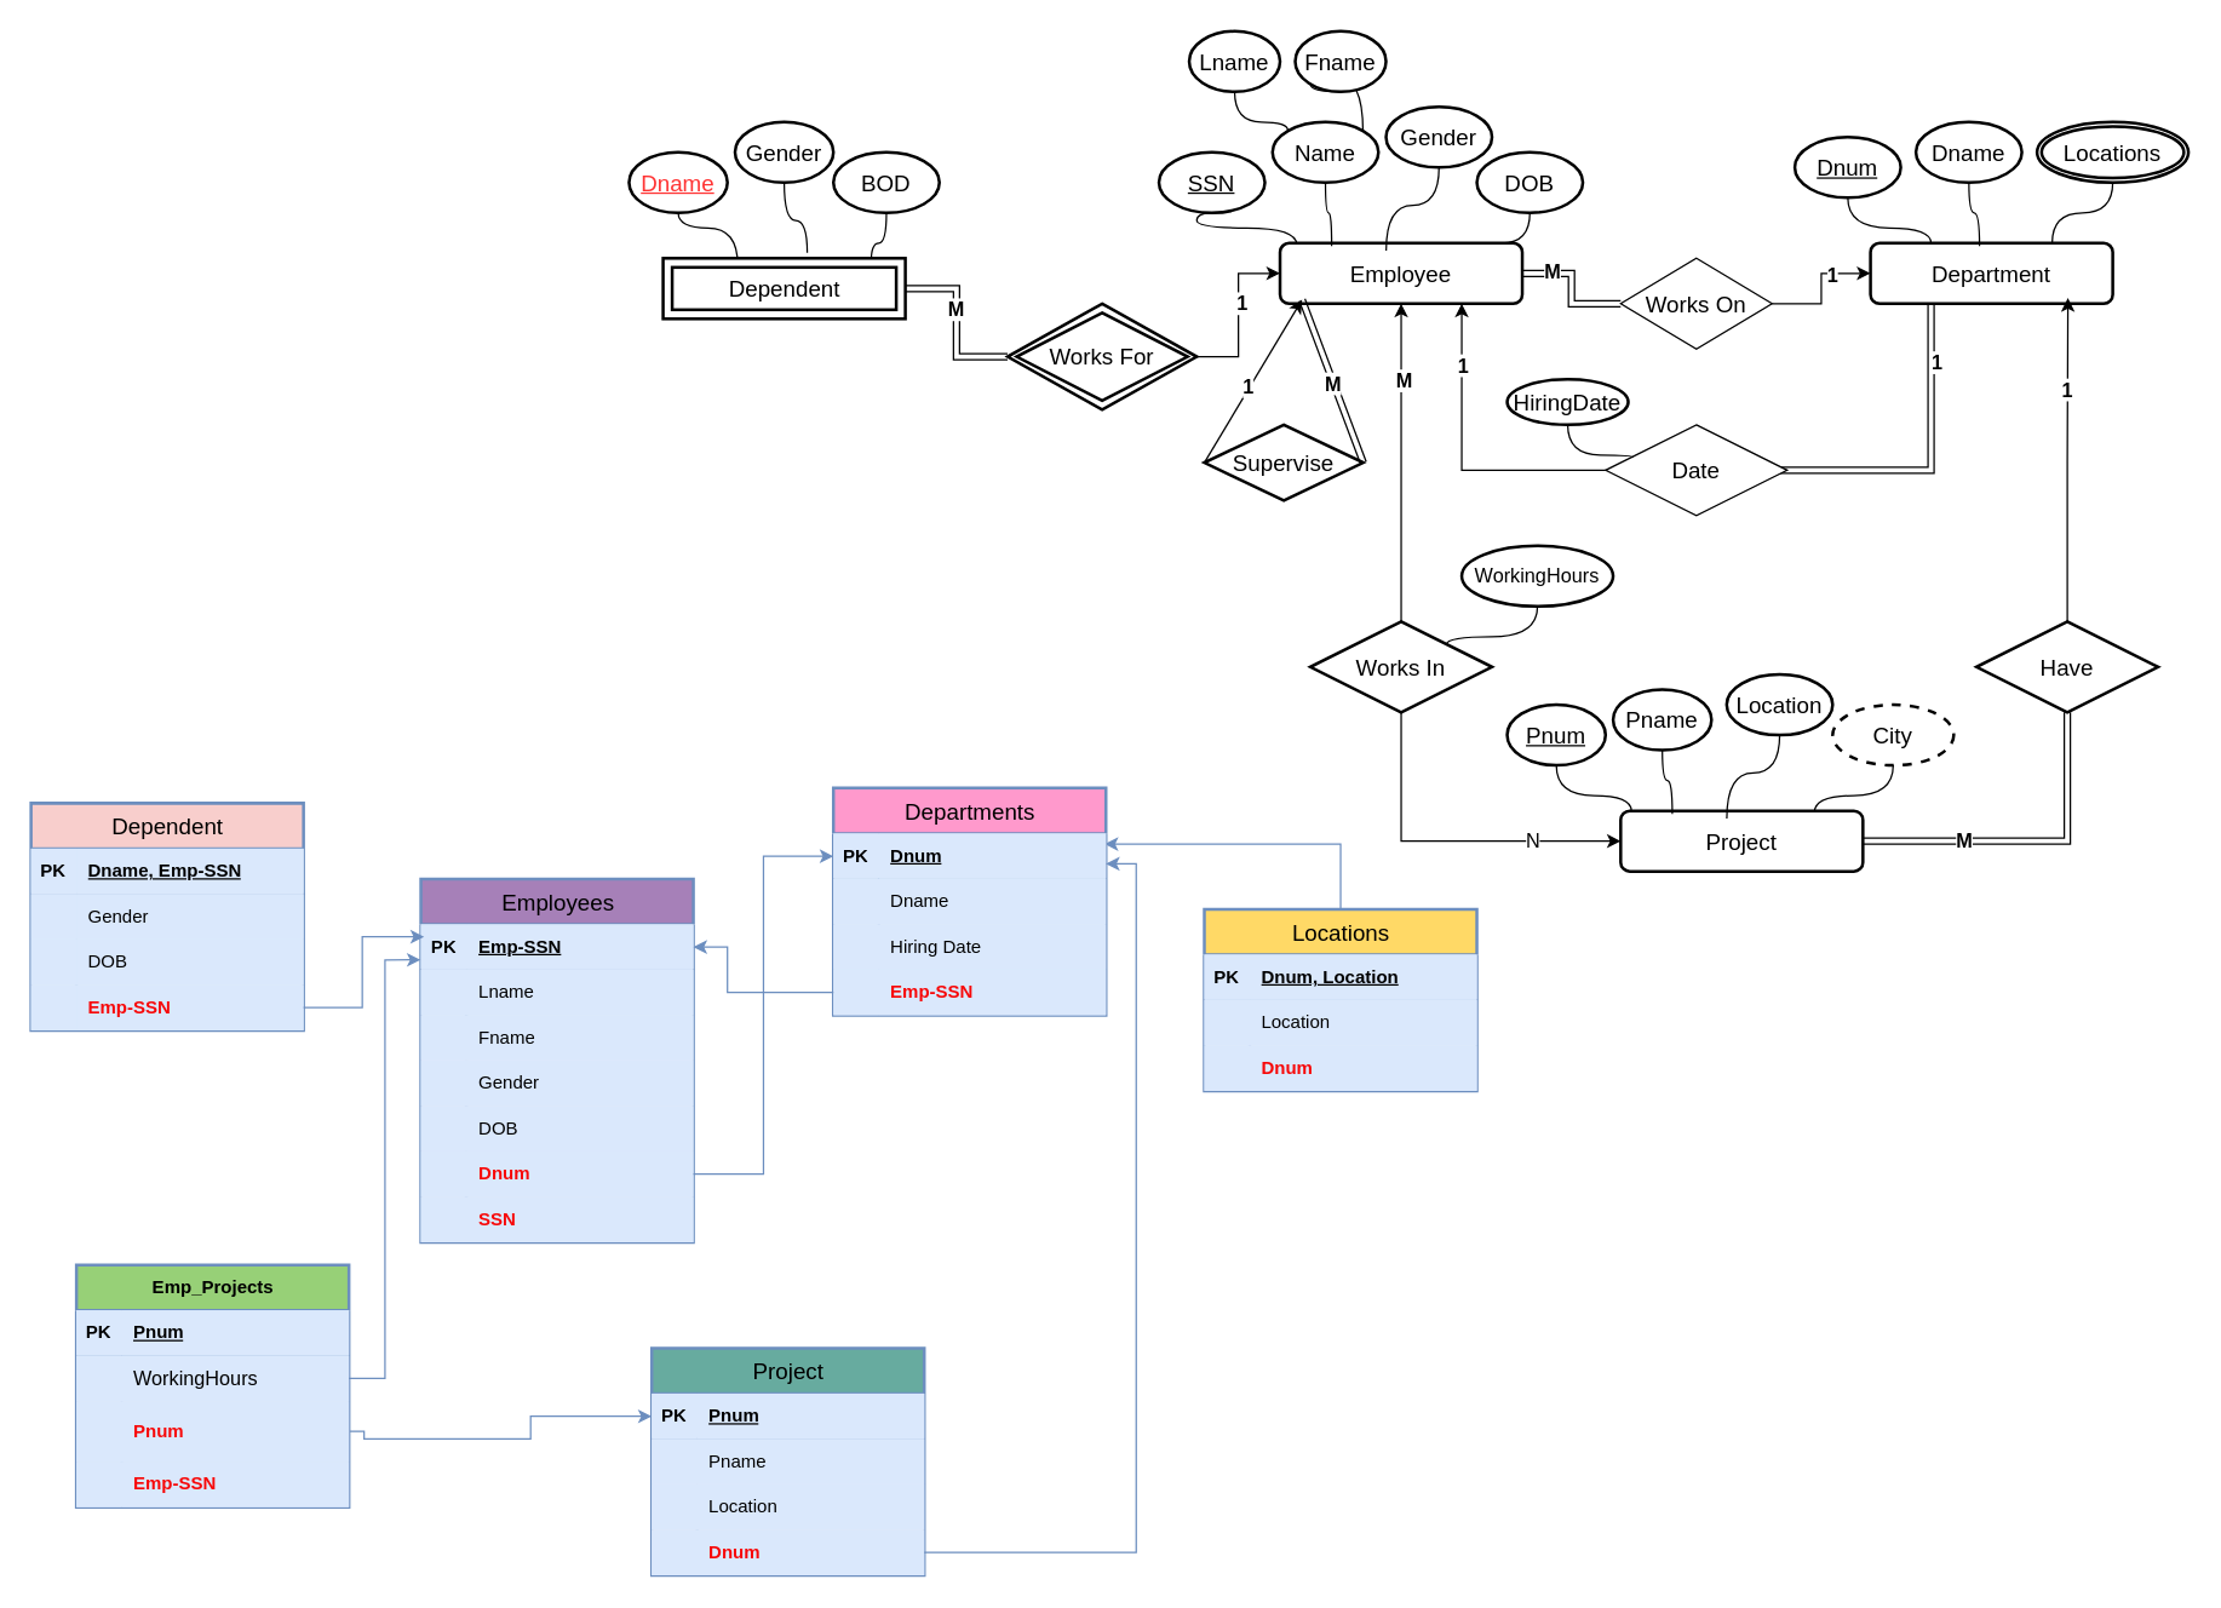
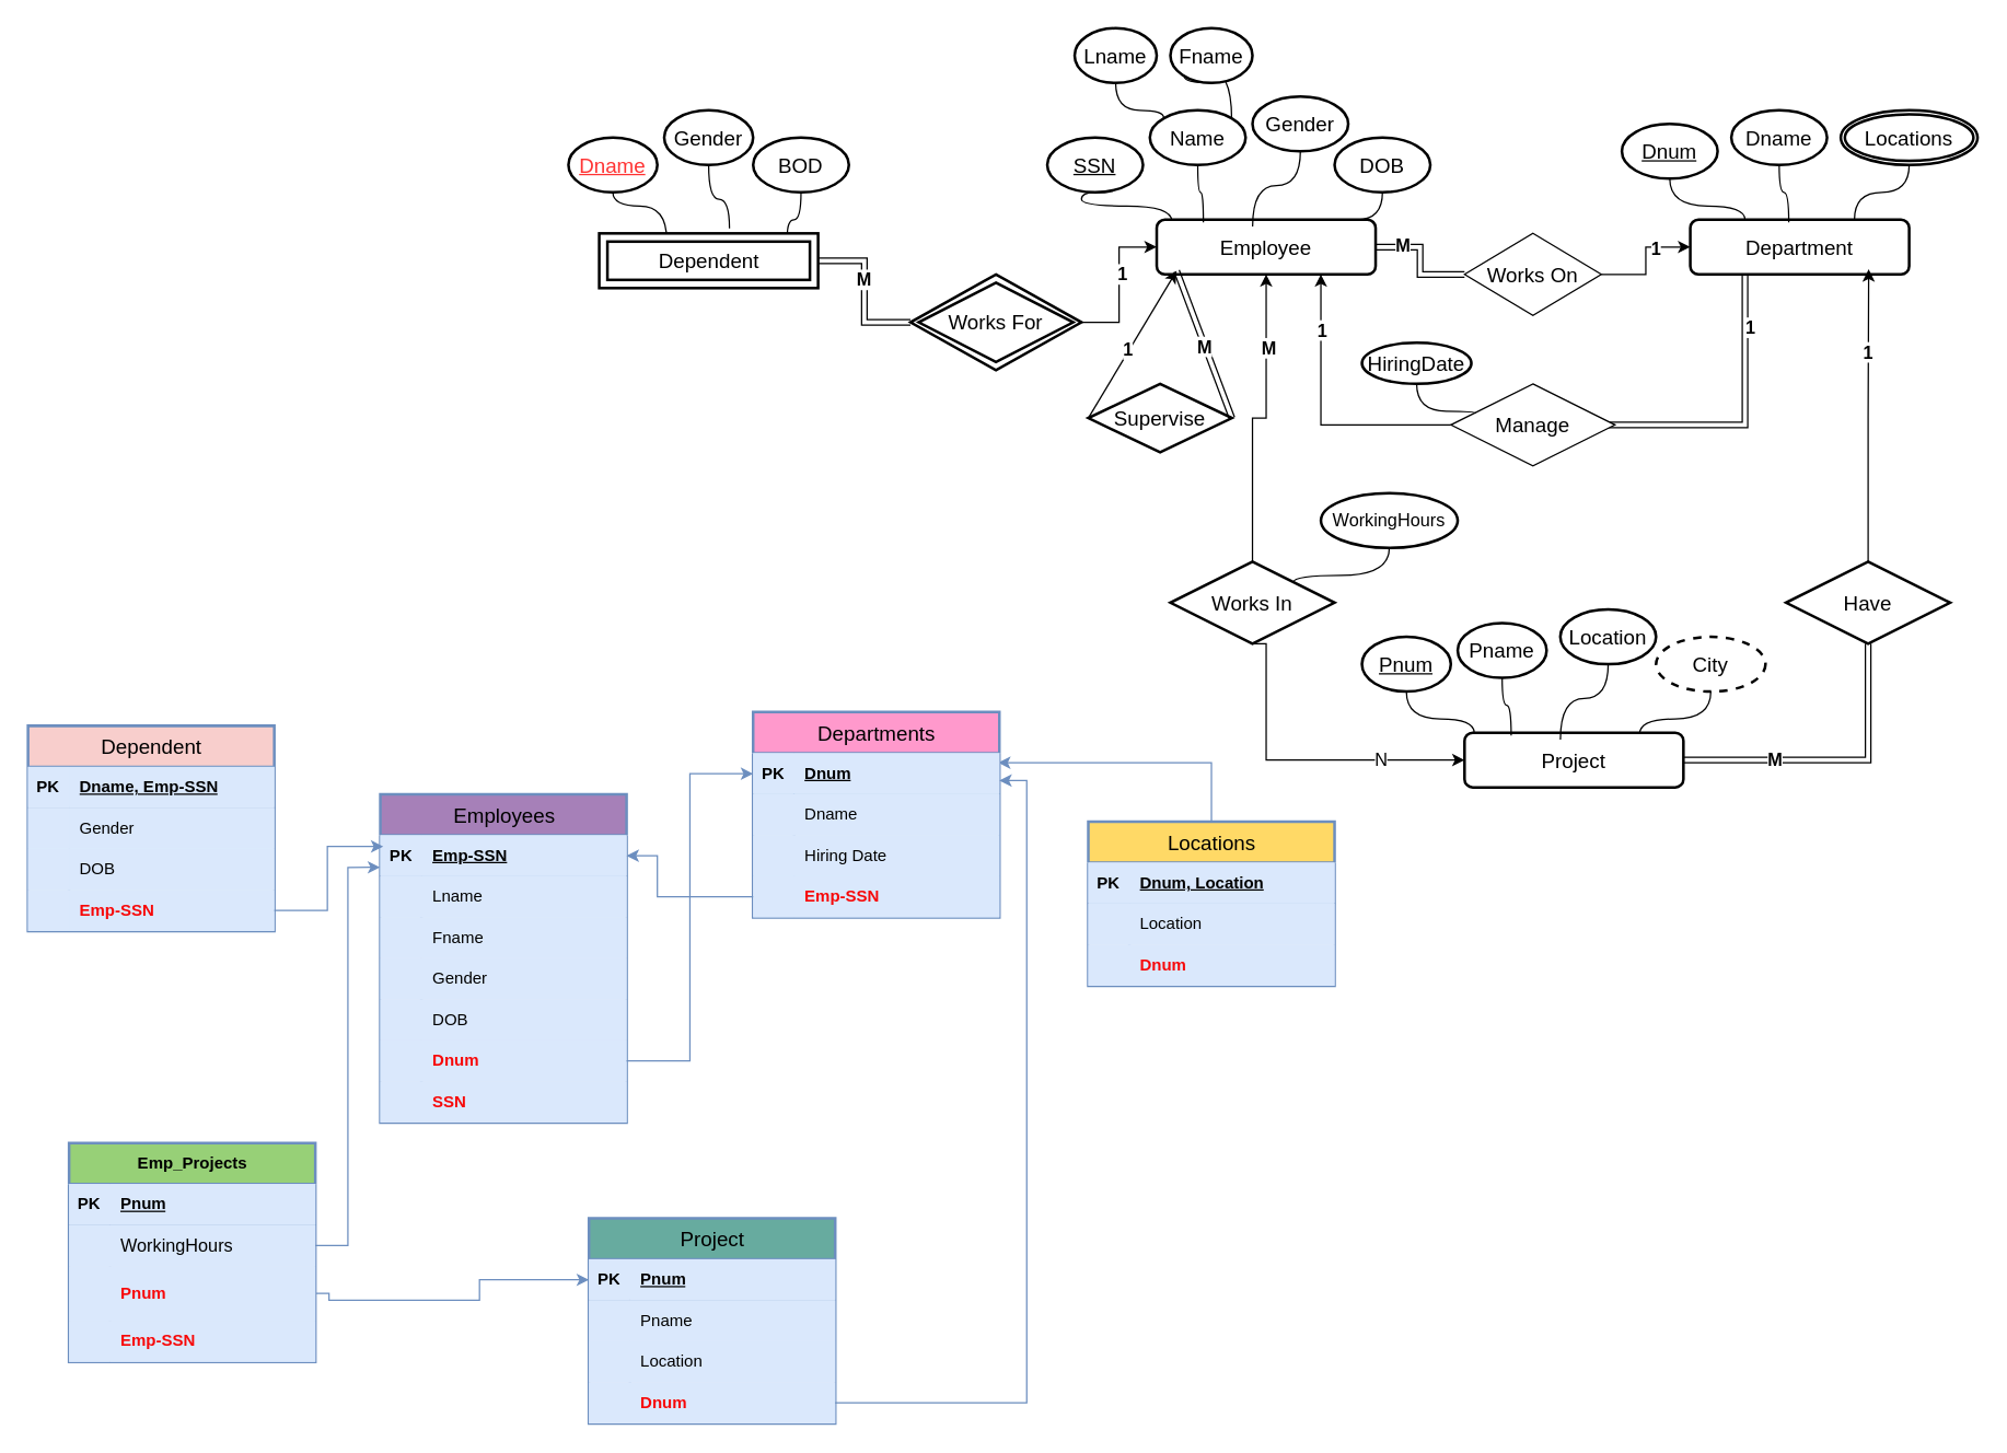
- <mxCell id="46" value="&lt;font style=&quot;font-size: 15px;&quot;&gt;Date&lt;/font&gt;" style="shape=rhombus;perimeter=rhombusPerimeter;whiteSpace=wrap;html=1;align=center;" vertex="1" parent="1"><mxGeometry x="1060" y="280" width="120" height="60" as="geometry" /></mxCell>
+ <mxCell id="46" value="&lt;font style=&quot;font-size: 15px;&quot;&gt;Manage&lt;/font&gt;" style="shape=rhombus;perimeter=rhombusPerimeter;whiteSpace=wrap;html=1;align=center;" vertex="1" parent="1"><mxGeometry x="1060" y="280" width="120" height="60" as="geometry" /></mxCell>
- <mxCell id="61" value="&lt;font style=&quot;font-size: 15px;&quot;&gt;Works In&lt;/font&gt;" style="shape=rhombus;perimeter=rhombusPerimeter;whiteSpace=wrap;html=1;align=center;strokeWidth=2;" vertex="1" parent="1"><mxGeometry x="865" y="410" width="120" height="60" as="geometry" /></mxCell>
+ <mxCell id="61" value="&lt;font style=&quot;font-size: 15px;&quot;&gt;Works In&lt;/font&gt;" style="shape=rhombus;perimeter=rhombusPerimeter;whiteSpace=wrap;html=1;align=center;strokeWidth=2;" vertex="1" parent="1"><mxGeometry x="855" y="410" width="120" height="60" as="geometry" /></mxCell>
